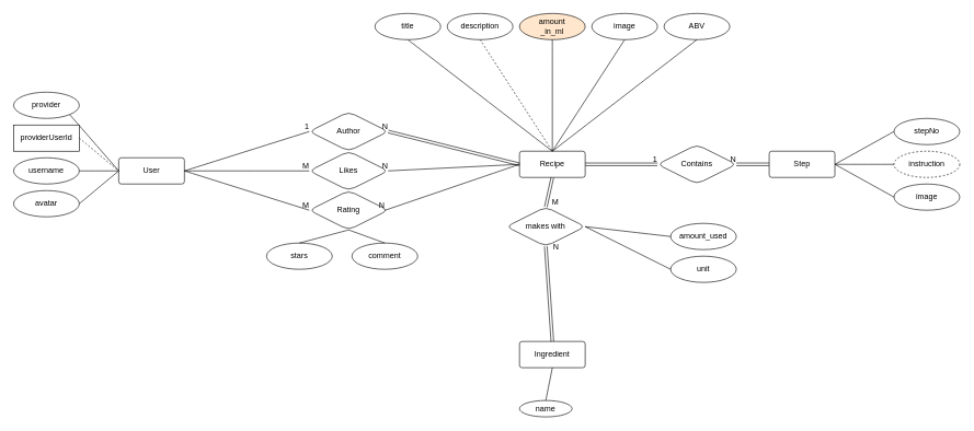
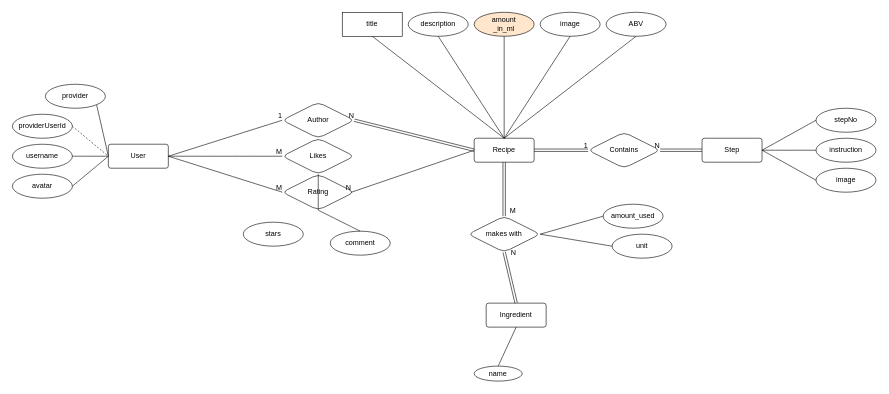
- <mxCell id="3" value="&lt;div&gt;title&lt;/div&gt;" style="ellipse;whiteSpace=wrap;html=1;align=center;rounded=1;" parent="1" vertex="1"><mxGeometry x="570" y="20" width="100" height="40" as="geometry" /></mxCell>
+ <mxCell id="3" value="&lt;div&gt;title&lt;/div&gt;" style="whiteSpace=wrap;html=1;align=center;rounded=0;" parent="1" vertex="1"><mxGeometry x="570" y="20" width="100" height="40" as="geometry" /></mxCell>
- <mxCell id="46" value="" style="endArrow=none;html=1;rounded=0;curved=1;exitX=0.5;exitY=1;exitDx=0;exitDy=0;entryX=0.5;entryY=0;entryDx=0;entryDy=0;dashed=1;" parent="1" source="45" target="2" edge="1"><mxGeometry relative="1" as="geometry"><mxPoint x="940" y="190" as="sourcePoint" /><mxPoint x="840" y="200" as="targetPoint" /></mxGeometry></mxCell>
+ <mxCell id="46" value="" style="endArrow=none;html=1;rounded=0;curved=1;exitX=0.5;exitY=1;exitDx=0;exitDy=0;entryX=0.5;entryY=0;entryDx=0;entryDy=0;" parent="1" source="45" target="2" edge="1"><mxGeometry relative="1" as="geometry"><mxPoint x="940" y="190" as="sourcePoint" /><mxPoint x="840" y="200" as="targetPoint" /></mxGeometry></mxCell>
- <mxCell id="39" value="provider" style="ellipse;whiteSpace=wrap;html=1;align=center;rounded=1;" parent="1" vertex="1"><mxGeometry x="20" y="140" width="100" height="40" as="geometry" /></mxCell>
+ <mxCell id="39" value="provider" style="ellipse;whiteSpace=wrap;html=1;align=center;rounded=1;" parent="1" vertex="1"><mxGeometry x="75" y="140" width="100" height="40" as="geometry" /></mxCell>
- <mxCell id="41" value="providerUserId" style="whiteSpace=wrap;html=1;align=center;rounded=0;" parent="1" vertex="1"><mxGeometry x="20" y="190" width="100" height="40" as="geometry" /></mxCell>
+ <mxCell id="41" value="providerUserId" style="ellipse;whiteSpace=wrap;html=1;align=center;rounded=1;" parent="1" vertex="1"><mxGeometry x="20" y="190" width="100" height="40" as="geometry" /></mxCell>
- <mxCell id="23" value="Contains" style="shape=rhombus;perimeter=rhombusPerimeter;whiteSpace=wrap;html=1;align=center;rounded=1;" parent="1" vertex="1"><mxGeometry x="1000" y="220" width="120" height="60" as="geometry" /></mxCell>
+ <mxCell id="23" value="Contains" style="shape=rhombus;perimeter=rhombusPerimeter;whiteSpace=wrap;html=1;align=center;rounded=1;" parent="1" vertex="1"><mxGeometry x="980" y="220" width="120" height="60" as="geometry" /></mxCell>
- <mxCell id="51" value="instruction" style="ellipse;whiteSpace=wrap;html=1;align=center;rounded=1;dashed=1;" parent="1" vertex="1"><mxGeometry x="1360" y="230" width="100" height="40" as="geometry" /></mxCell>
+ <mxCell id="51" value="instruction" style="ellipse;whiteSpace=wrap;html=1;align=center;rounded=1;" parent="1" vertex="1"><mxGeometry x="1360" y="230" width="100" height="40" as="geometry" /></mxCell>
- <mxCell id="14" value="" style="endArrow=none;html=1;rounded=0;curved=1;entryX=1;entryY=0.5;entryDx=0;entryDy=0;exitX=0;exitY=0.5;exitDx=0;exitDy=0;" parent="1" source="2" target="13" edge="1"><mxGeometry relative="1" as="geometry"><mxPoint x="610" y="250" as="sourcePoint" /><mxPoint x="770" y="250" as="targetPoint" /></mxGeometry></mxCell>
- <mxCell id="15" value="N" style="resizable=0;html=1;align=right;verticalAlign=bottom;rounded=1;" parent="14" connectable="0" vertex="1"><mxGeometry x="1" relative="1" as="geometry" /></mxCell>
- <mxCell id="18" value="makes with" style="shape=rhombus;perimeter=rhombusPerimeter;whiteSpace=wrap;html=1;align=center;rounded=1;" parent="1" vertex="1"><mxGeometry x="770" y="315" width="120" height="60" as="geometry" /></mxCell>
+ <mxCell id="18" value="makes with" style="shape=rhombus;perimeter=rhombusPerimeter;whiteSpace=wrap;html=1;align=center;rounded=1;" parent="1" vertex="1"><mxGeometry x="780" y="360" width="120" height="60" as="geometry" /></mxCell>
- <mxCell id="34" value="" style="endArrow=none;html=1;rounded=0;curved=1;exitX=0.5;exitY=1;exitDx=0;exitDy=0;entryX=0.5;entryY=0;entryDx=0;entryDy=0;" parent="1" source="28" target="33" edge="1"><mxGeometry relative="1" as="geometry"><mxPoint x="660" y="280" as="sourcePoint" /><mxPoint x="820" y="280" as="targetPoint" /></mxGeometry></mxCell>
+ <mxCell id="34" value="" style="endArrow=none;html=1;rounded=0;curved=1;exitX=0.5;exitY=1;exitDx=0;exitDy=0;" parent="1" source="28" target="13" edge="1"><mxGeometry relative="1" as="geometry"><mxPoint x="660" y="280" as="sourcePoint" /><mxPoint x="820" y="280" as="targetPoint" /></mxGeometry></mxCell>
- <mxCell id="57" value="amount_used" style="ellipse;whiteSpace=wrap;html=1;align=center;rounded=1;" parent="1" vertex="1"><mxGeometry x="1020" y="340" width="100" height="40" as="geometry" /></mxCell>
+ <mxCell id="57" value="amount_used" style="ellipse;whiteSpace=wrap;html=1;align=center;rounded=1;" parent="1" vertex="1"><mxGeometry x="1005" y="340" width="100" height="40" as="geometry" /></mxCell>
- <mxCell id="63" value="comment" style="ellipse;whiteSpace=wrap;html=1;align=center;rounded=1;" parent="1" vertex="1"><mxGeometry x="535" y="370" width="100" height="40" as="geometry" /></mxCell>
+ <mxCell id="63" value="comment" style="ellipse;whiteSpace=wrap;html=1;align=center;rounded=1;" parent="1" vertex="1"><mxGeometry x="550" y="385" width="100" height="40" as="geometry" /></mxCell>
- <mxCell id="6" value="&lt;div&gt;Ingredient&lt;/div&gt;" style="rounded=1;arcSize=10;whiteSpace=wrap;html=1;align=center;" parent="1" vertex="1"><mxGeometry x="790" y="520" width="100" height="40" as="geometry" /></mxCell>
+ <mxCell id="6" value="&lt;div&gt;Ingredient&lt;/div&gt;" style="rounded=1;arcSize=10;whiteSpace=wrap;html=1;align=center;" parent="1" vertex="1"><mxGeometry x="810" y="505" width="100" height="40" as="geometry" /></mxCell>
